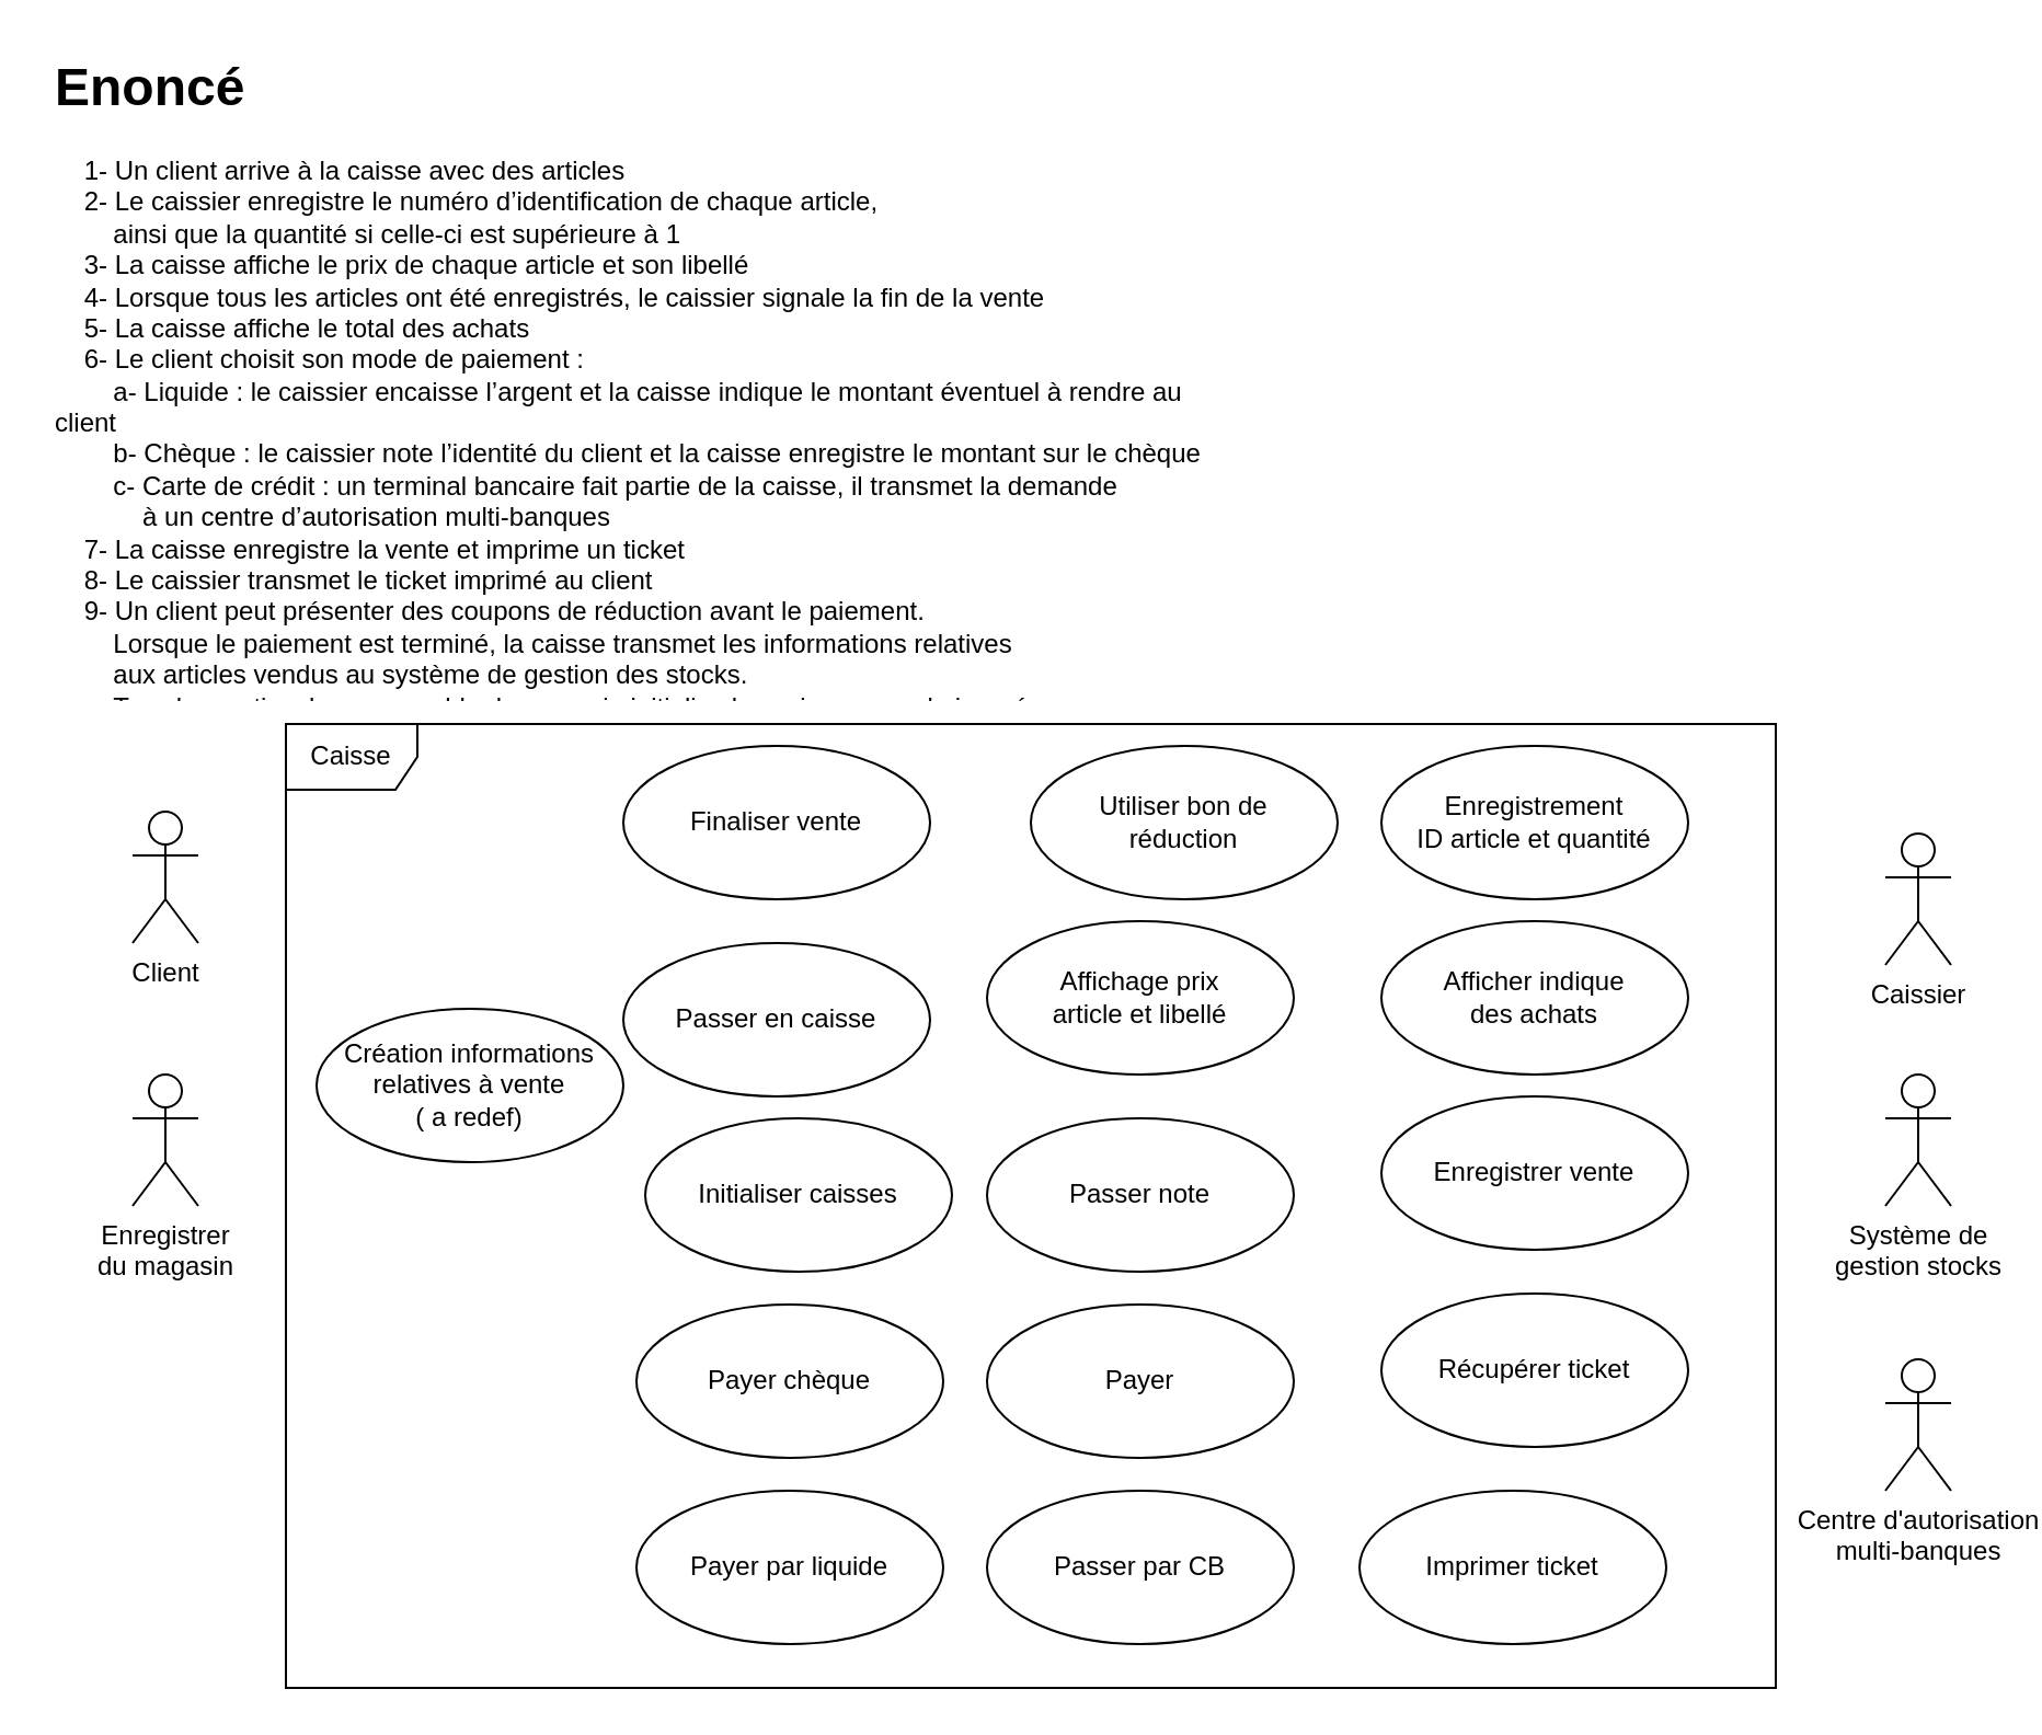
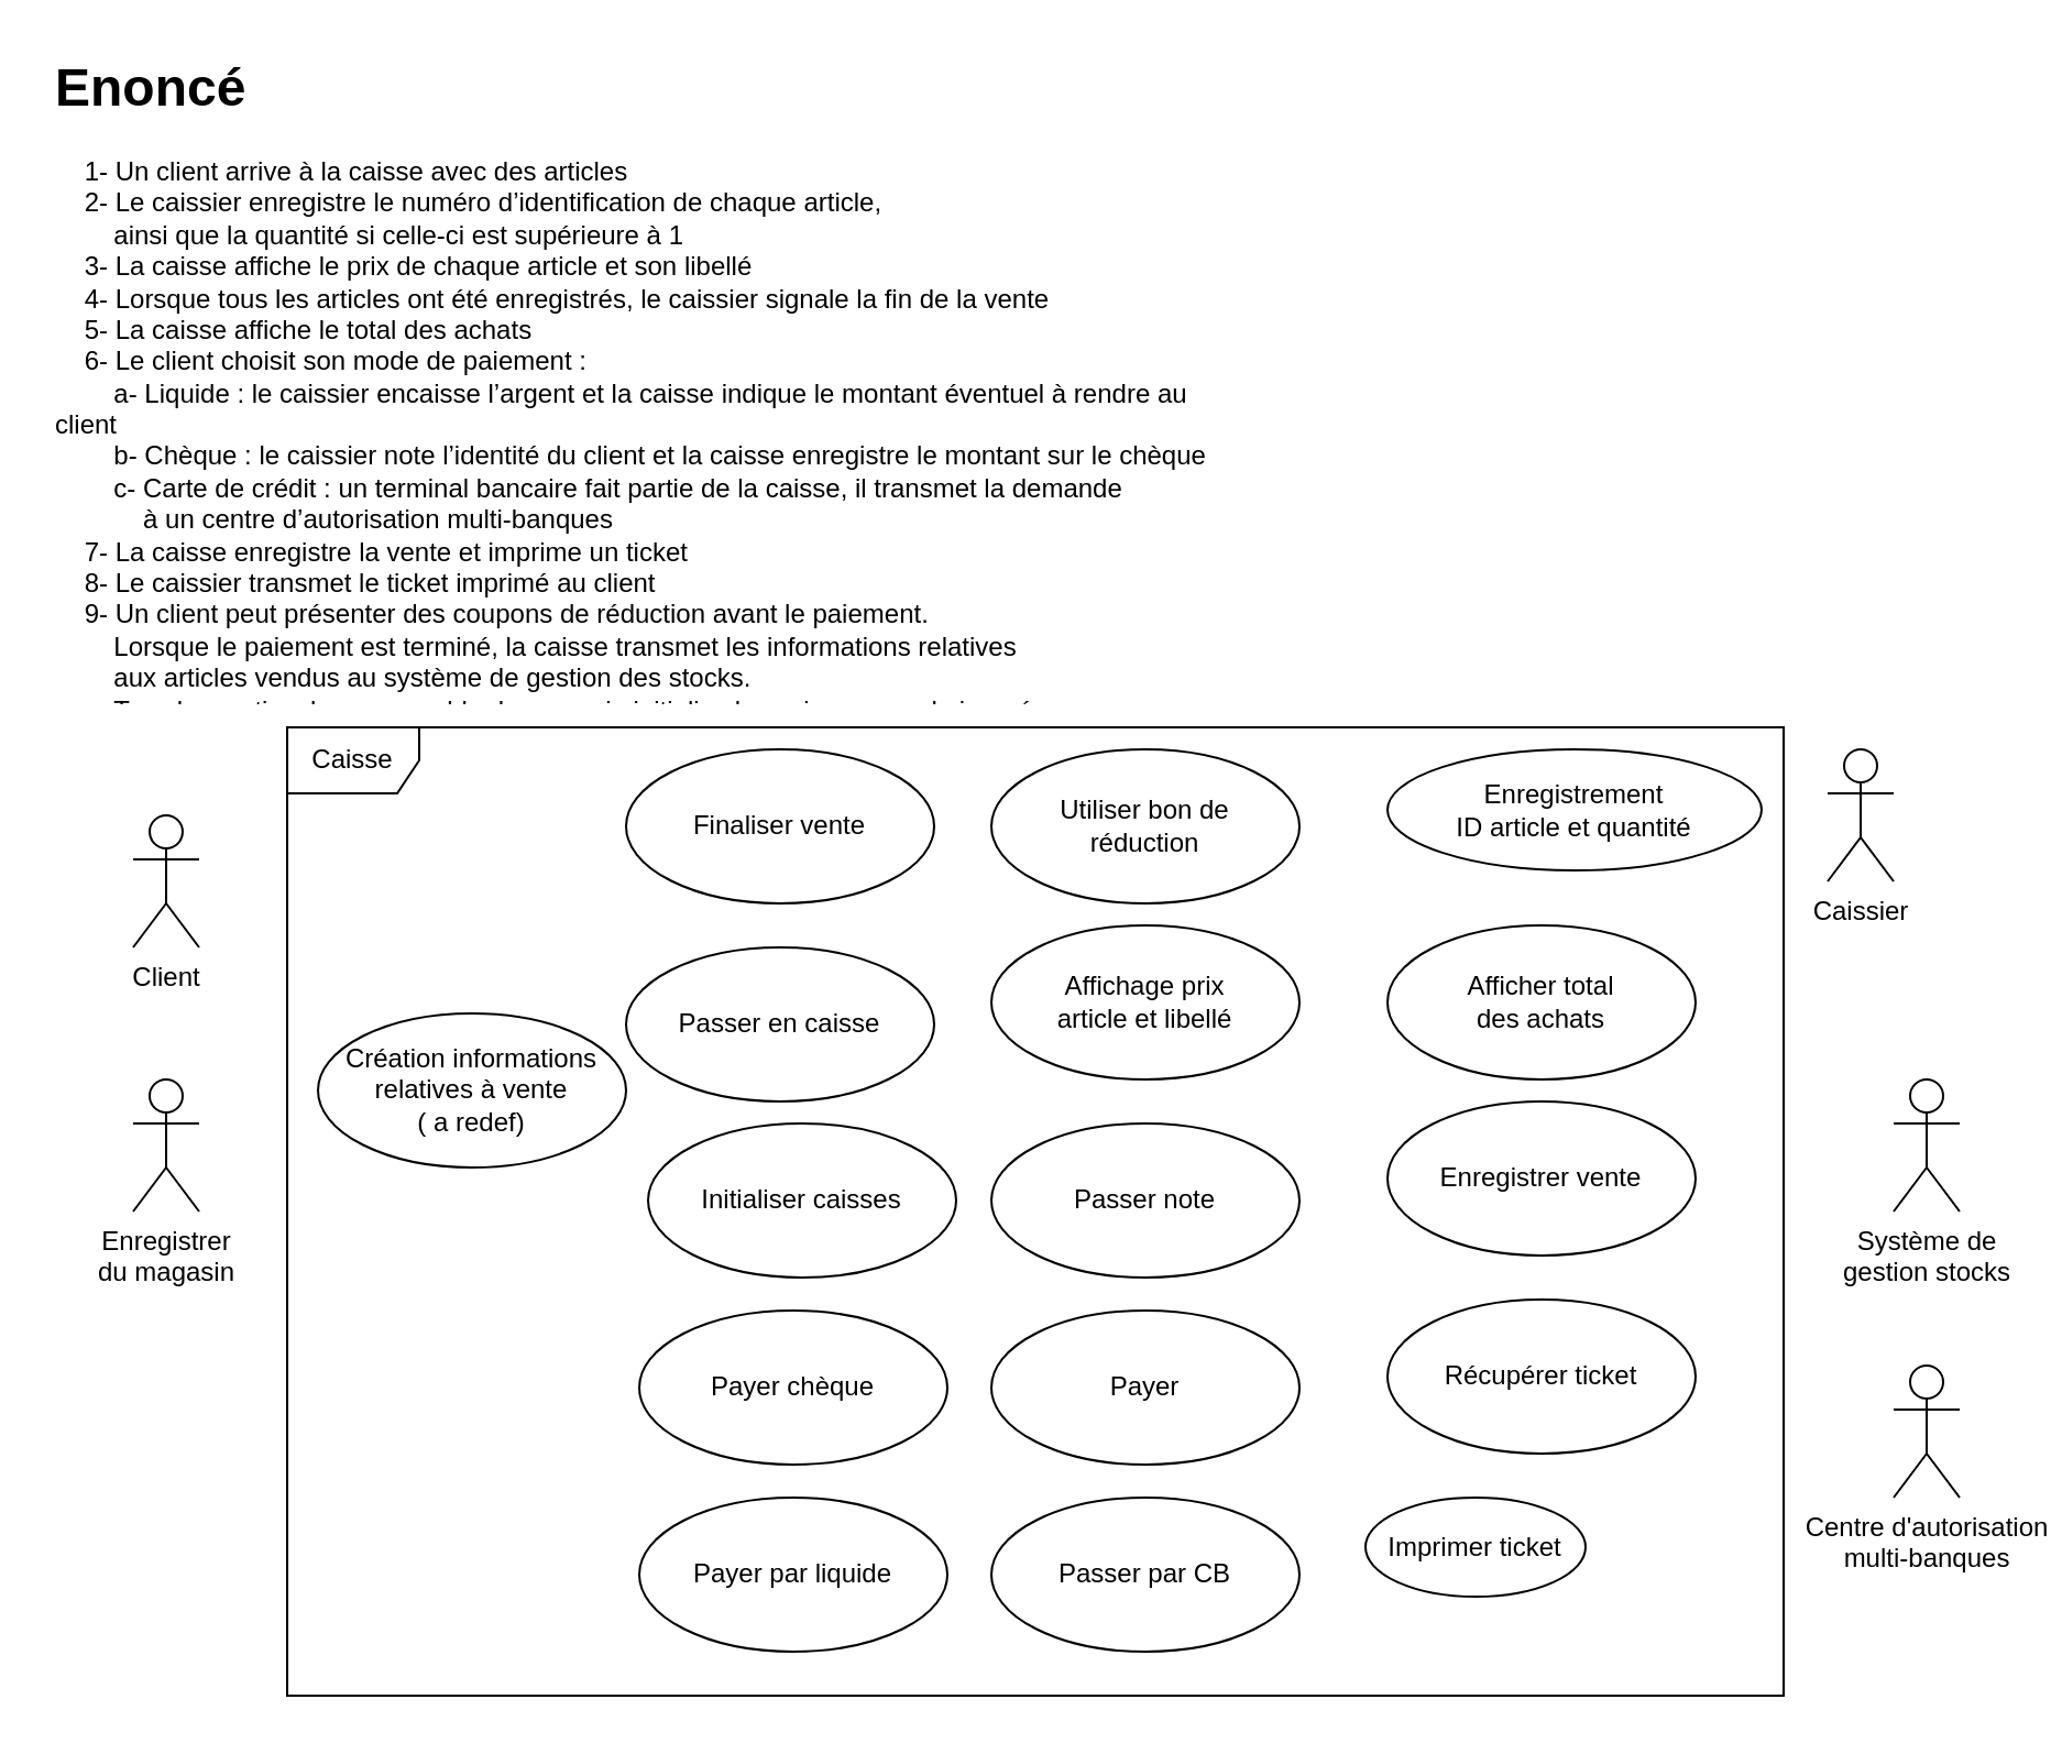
- <mxCell id="11" value="Utiliser bon de&lt;br&gt;réduction" style="ellipse;whiteSpace=wrap;html=1;fontSize=12;align=center;" vertex="1" parent="1"><mxGeometry x="470" y="340" width="140" height="70" as="geometry" /></mxCell>
+ <mxCell id="11" value="Utiliser bon de&lt;br&gt;réduction" style="ellipse;whiteSpace=wrap;html=1;fontSize=12;align=center;" vertex="1" parent="1"><mxGeometry x="450" y="340" width="140" height="70" as="geometry" /></mxCell>
- <mxCell id="7" value="Enregistrement&lt;br&gt;ID article et quantité" style="ellipse;whiteSpace=wrap;html=1;fontSize=12;align=center;" vertex="1" parent="1"><mxGeometry x="630" y="340" width="140" height="70" as="geometry" /></mxCell>
+ <mxCell id="7" value="Enregistrement&lt;br&gt;ID article et quantité" style="ellipse;whiteSpace=wrap;html=1;fontSize=12;align=center;" vertex="1" parent="1"><mxGeometry x="630" y="340" width="170" height="55" as="geometry" /></mxCell>
- <mxCell id="5" value="Caissier" style="shape=umlActor;verticalLabelPosition=bottom;verticalAlign=top;html=1;fontSize=12;align=center;" vertex="1" parent="1"><mxGeometry x="860" y="380" width="30" height="60" as="geometry" /></mxCell>
+ <mxCell id="5" value="Caissier" style="shape=umlActor;verticalLabelPosition=bottom;verticalAlign=top;html=1;fontSize=12;align=center;" vertex="1" parent="1"><mxGeometry x="830" y="340" width="30" height="60" as="geometry" /></mxCell>
- <mxCell id="8" value="Afficher indique&lt;br&gt;des achats" style="ellipse;whiteSpace=wrap;html=1;fontSize=12;align=center;" vertex="1" parent="1"><mxGeometry x="630" y="420" width="140" height="70" as="geometry" /></mxCell>
+ <mxCell id="8" value="Afficher total&lt;br&gt;des achats" style="ellipse;whiteSpace=wrap;html=1;fontSize=12;align=center;" vertex="1" parent="1"><mxGeometry x="630" y="420" width="140" height="70" as="geometry" /></mxCell>
- <mxCell id="10" value="Imprimer ticket" style="ellipse;whiteSpace=wrap;html=1;fontSize=12;align=center;" vertex="1" parent="1"><mxGeometry x="620" y="680" width="140" height="70" as="geometry" /></mxCell>
+ <mxCell id="10" value="Imprimer ticket" style="ellipse;whiteSpace=wrap;html=1;fontSize=12;align=center;" vertex="1" parent="1"><mxGeometry x="620" y="680" width="100" height="45" as="geometry" /></mxCell>
